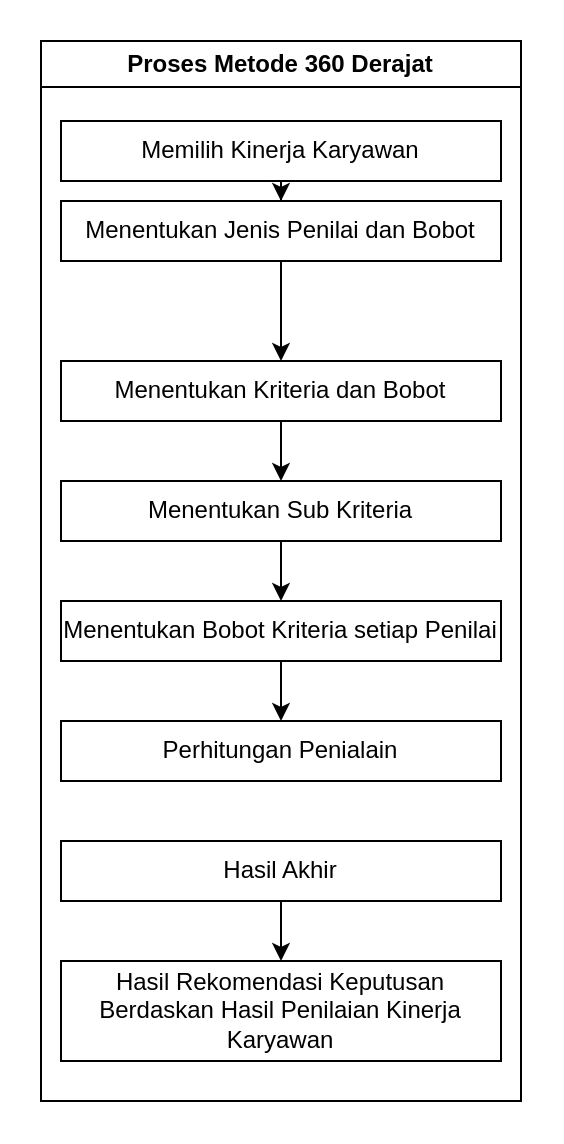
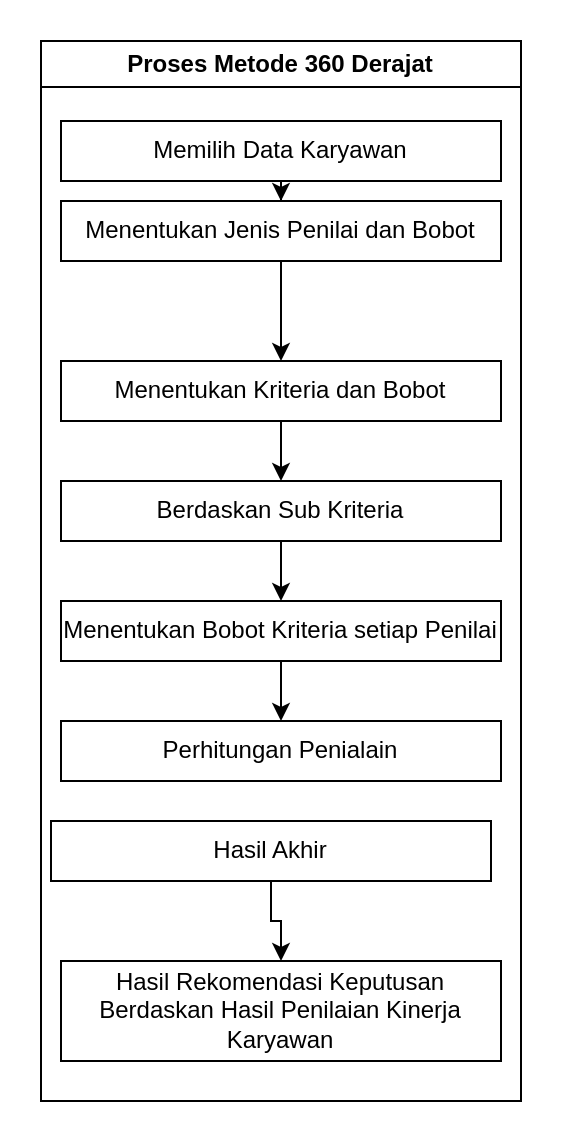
- <mxCell id="4" value="Memilih Kinerja Karyawan" style="rounded=0;whiteSpace=wrap;html=1;" vertex="1" parent="2"><mxGeometry x="10" y="40" width="220" height="30" as="geometry" /></mxCell>
+ <mxCell id="4" value="Memilih Data Karyawan" style="rounded=0;whiteSpace=wrap;html=1;" vertex="1" parent="2"><mxGeometry x="10" y="40" width="220" height="30" as="geometry" /></mxCell>
- <mxCell id="10" value="Menentukan Sub Kriteria" style="whiteSpace=wrap;html=1;rounded=0;" vertex="1" parent="2"><mxGeometry x="10" y="220" width="220" height="30" as="geometry" /></mxCell>
+ <mxCell id="10" value="Berdaskan Sub Kriteria" style="whiteSpace=wrap;html=1;rounded=0;" vertex="1" parent="2"><mxGeometry x="10" y="220" width="220" height="30" as="geometry" /></mxCell>
- <mxCell id="15" value="Hasil Akhir" style="whiteSpace=wrap;html=1;rounded=0;" vertex="1" parent="2"><mxGeometry x="10" y="400" width="220" height="30" as="geometry" /></mxCell>
+ <mxCell id="15" value="Hasil Akhir" style="whiteSpace=wrap;html=1;rounded=0;" vertex="1" parent="2"><mxGeometry x="5" y="390" width="220" height="30" as="geometry" /></mxCell>
